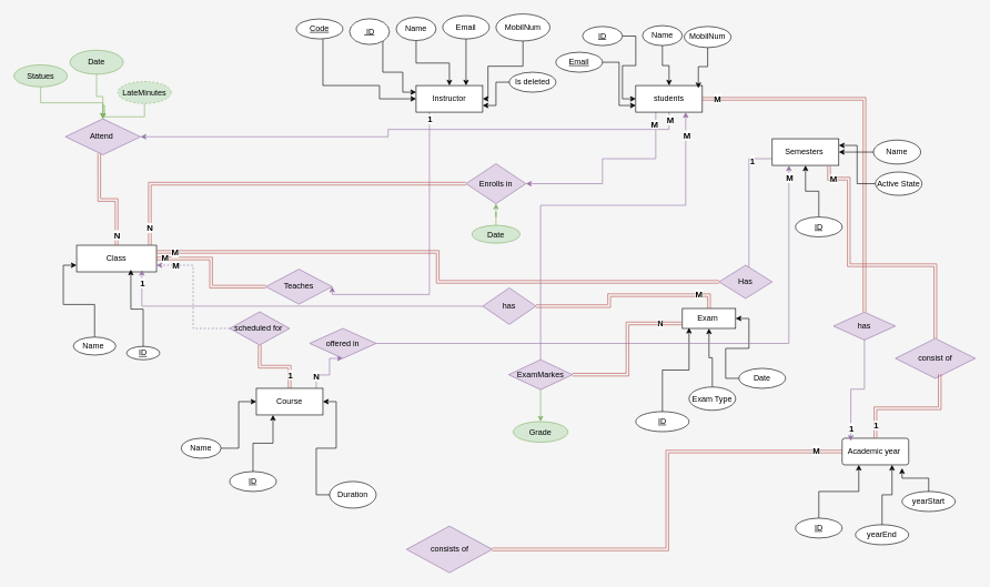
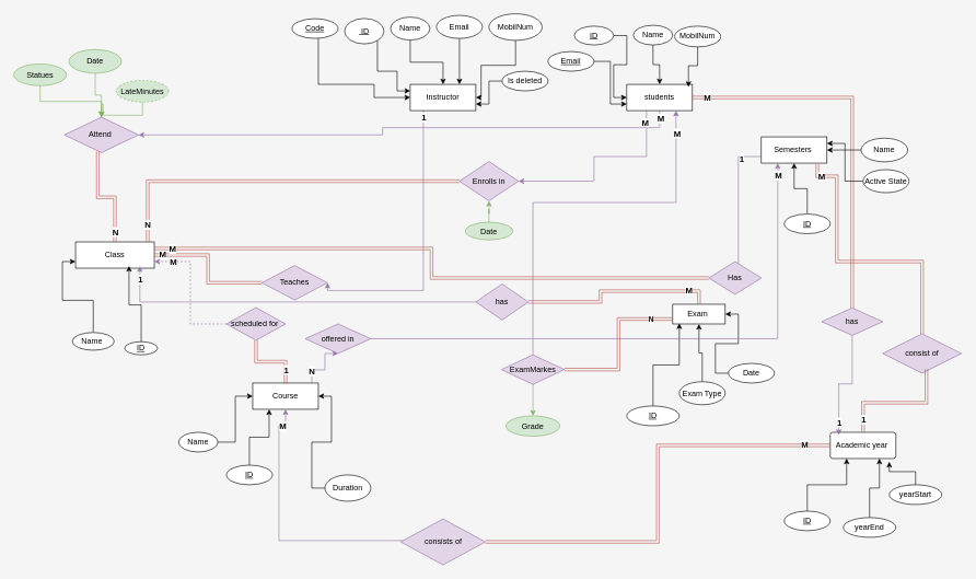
+ <mxCell id="90" style="edgeStyle=orthogonalEdgeStyle;rounded=0;orthogonalLoop=1;jettySize=auto;html=1;fillColor=#e1d5e7;strokeColor=#9673a6;entryX=0.5;entryY=1;entryDx=0;entryDy=0;" parent="1" source="92" target="23" edge="1"><mxGeometry relative="1" as="geometry"><mxPoint x="194" y="538" as="targetPoint" /><Array as="points"><mxPoint x="424" y="823" /><mxPoint x="424" y="648" /><mxPoint x="434" y="648" /></Array></mxGeometry></mxCell>
+ <mxCell id="91" value="&lt;b&gt;&lt;font style=&quot;font-size: 13px;&quot;&gt;M&lt;/font&gt;&lt;/b&gt;" style="edgeLabel;html=1;align=center;verticalAlign=middle;resizable=0;points=[];" parent="90" vertex="1" connectable="0"><mxGeometry x="0.852" relative="1" as="geometry"><mxPoint as="offset" /></mxGeometry></mxCell>
